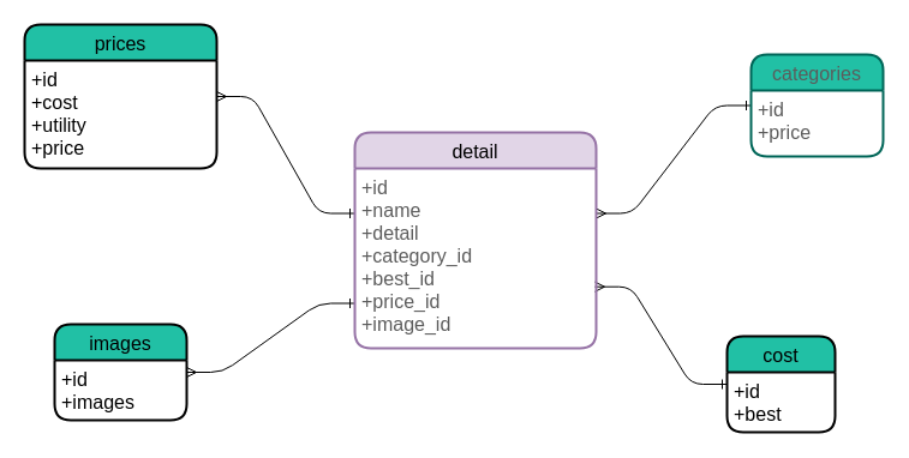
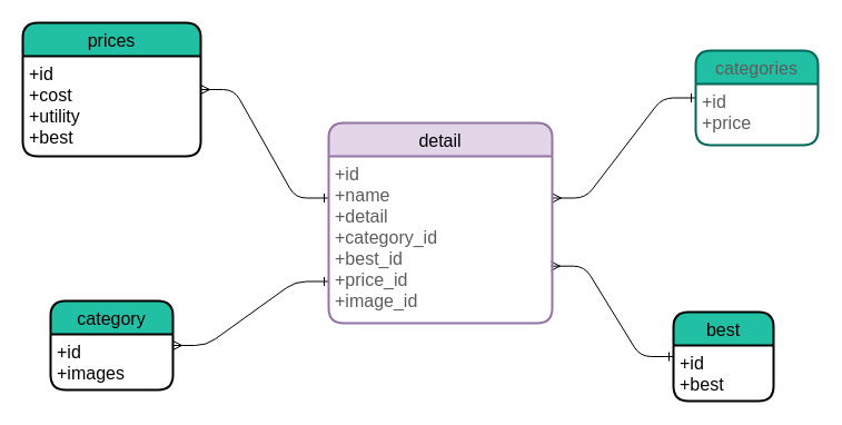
- <mxCell id="9" value="+id&#10;+cost&#10;+utility&#10;+price" style="align=left;strokeColor=none;fillColor=none;spacingLeft=4;fontSize=16;verticalAlign=top;resizable=0;rotatable=0;part=1;" parent="8" vertex="1"><mxGeometry y="30" width="160" height="90" as="geometry" /></mxCell>
+ <mxCell id="9" value="+id&#10;+cost&#10;+utility&#10;+best" style="align=left;strokeColor=none;fillColor=none;spacingLeft=4;fontSize=16;verticalAlign=top;resizable=0;rotatable=0;part=1;" parent="8" vertex="1"><mxGeometry y="30" width="160" height="90" as="geometry" /></mxCell>
- <mxCell id="6" value="images" style="swimlane;childLayout=stackLayout;horizontal=1;startSize=30;horizontalStack=0;rounded=1;fontSize=16;fontStyle=0;strokeWidth=2;resizeParent=0;resizeLast=1;shadow=0;dashed=0;align=center;sketch=0;fillColor=#21C0A5;" parent="1" vertex="1"><mxGeometry x="45" y="270" width="110" height="80" as="geometry"><mxRectangle x="90" y="330" width="70" height="30" as="alternateBounds" /></mxGeometry></mxCell>
+ <mxCell id="6" value="category" style="swimlane;childLayout=stackLayout;horizontal=1;startSize=30;horizontalStack=0;rounded=1;fontSize=16;fontStyle=0;strokeWidth=2;resizeParent=0;resizeLast=1;shadow=0;dashed=0;align=center;sketch=0;fillColor=#21C0A5;" parent="1" vertex="1"><mxGeometry x="45" y="270" width="110" height="80" as="geometry"><mxRectangle x="90" y="330" width="70" height="30" as="alternateBounds" /></mxGeometry></mxCell>
- <mxCell id="14" value="cost" style="swimlane;childLayout=stackLayout;horizontal=1;startSize=30;horizontalStack=0;rounded=1;fontSize=16;fontStyle=0;strokeWidth=2;resizeParent=0;resizeLast=1;shadow=0;dashed=0;align=center;sketch=0;fillColor=#21C0A5;" parent="1" vertex="1"><mxGeometry x="605" y="280" width="90" height="80" as="geometry" /></mxCell>
+ <mxCell id="14" value="best" style="swimlane;childLayout=stackLayout;horizontal=1;startSize=30;horizontalStack=0;rounded=1;fontSize=16;fontStyle=0;strokeWidth=2;resizeParent=0;resizeLast=1;shadow=0;dashed=0;align=center;sketch=0;fillColor=#21C0A5;" parent="1" vertex="1"><mxGeometry x="605" y="280" width="90" height="80" as="geometry" /></mxCell>
